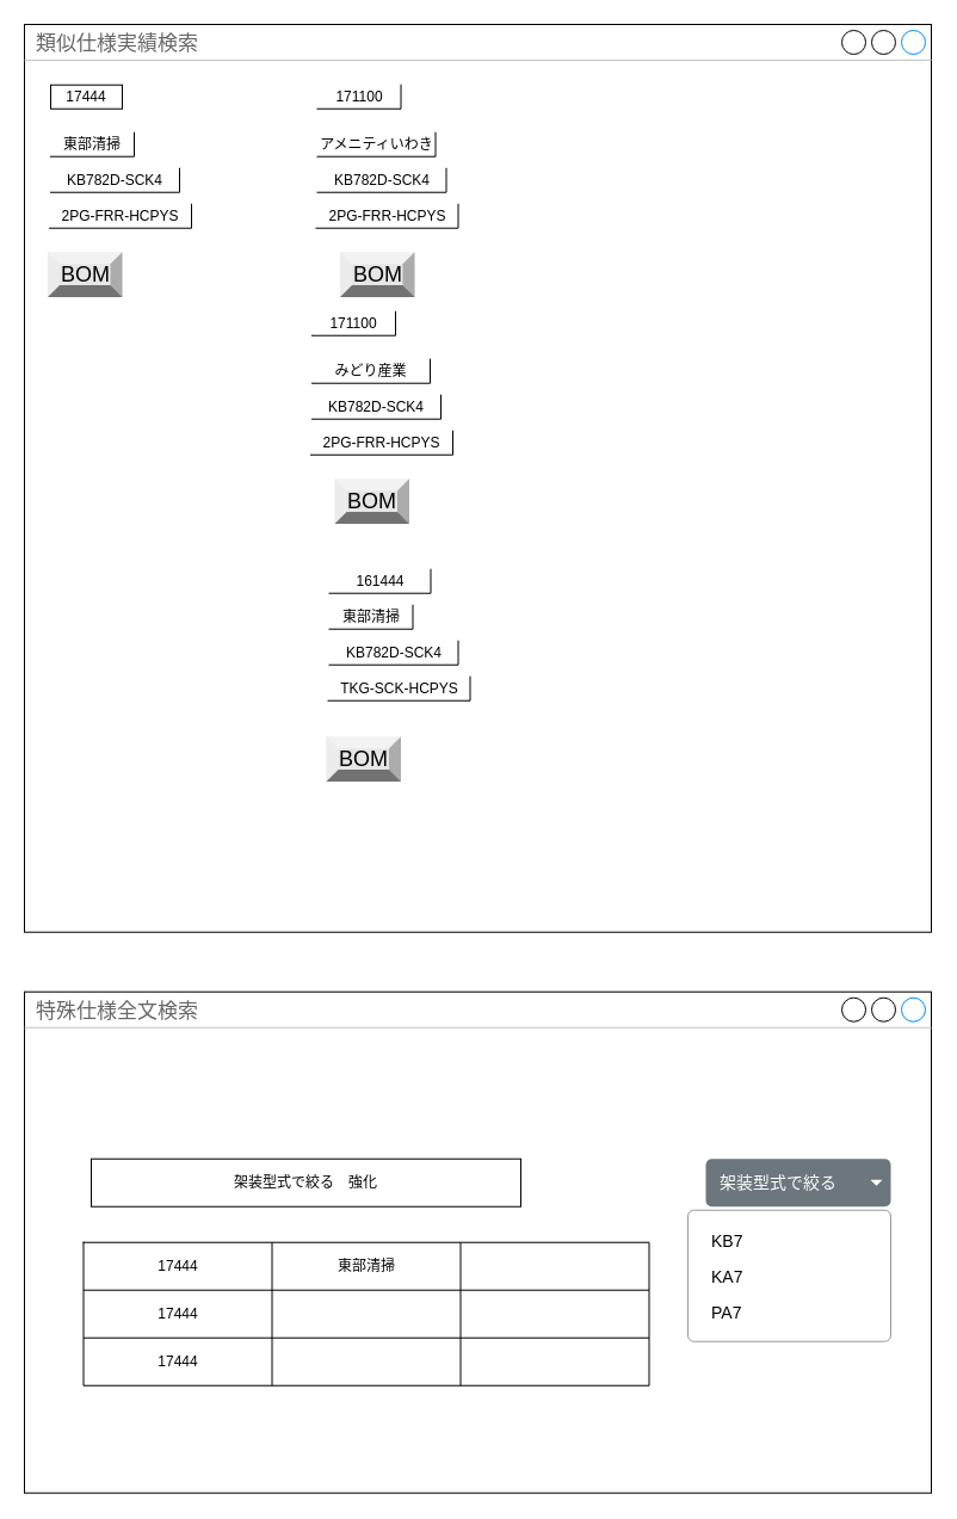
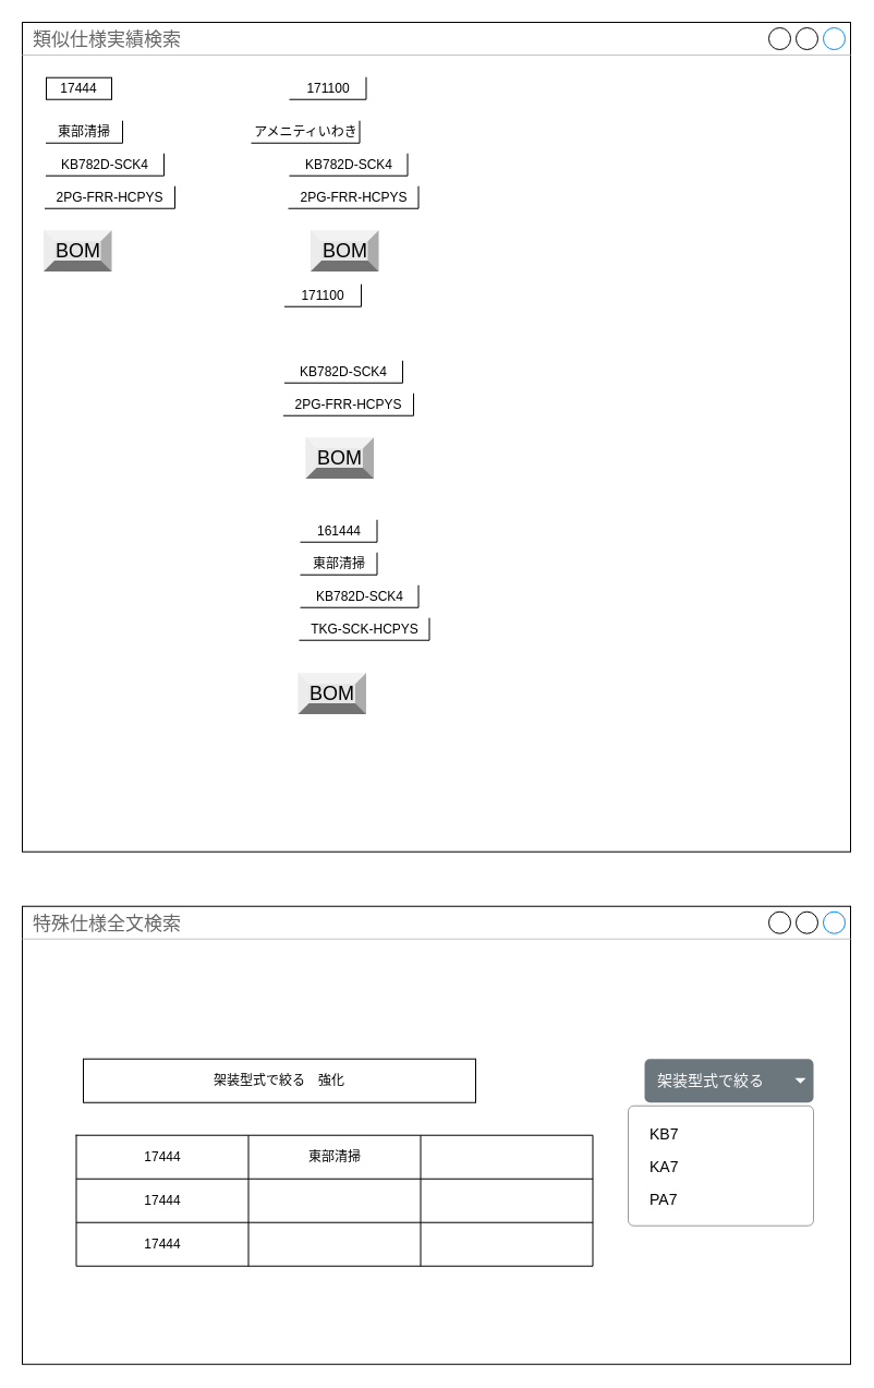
- <mxCell id="7" value="アメニティいわき" style="shape=partialRectangle;whiteSpace=wrap;html=1;top=0;left=0;fillColor=none;" parent="1" vertex="1"><mxGeometry x="265.5" y="110.73" width="99" height="20" as="geometry" /></mxCell>
+ <mxCell id="7" value="アメニティいわき" style="shape=partialRectangle;whiteSpace=wrap;html=1;top=0;left=0;fillColor=none;" parent="1" vertex="1"><mxGeometry x="230.5" y="110.73" width="99" height="20" as="geometry" /></mxCell>
- <mxCell id="18" value="みどり産業" style="shape=partialRectangle;whiteSpace=wrap;html=1;top=0;left=0;fillColor=none;" parent="1" vertex="1"><mxGeometry x="261" y="300.73" width="99" height="20" as="geometry" /></mxCell>
- <mxCell id="13" value="161444" style="shape=partialRectangle;whiteSpace=wrap;html=1;top=0;left=0;fillColor=none;" parent="1" vertex="1"><mxGeometry x="275.5" y="476.73" width="85" height="20" as="geometry" /></mxCell>
+ <mxCell id="13" value="161444" style="shape=partialRectangle;whiteSpace=wrap;html=1;top=0;left=0;fillColor=none;" parent="1" vertex="1"><mxGeometry x="275.5" y="476.73" width="70" height="20" as="geometry" /></mxCell>
